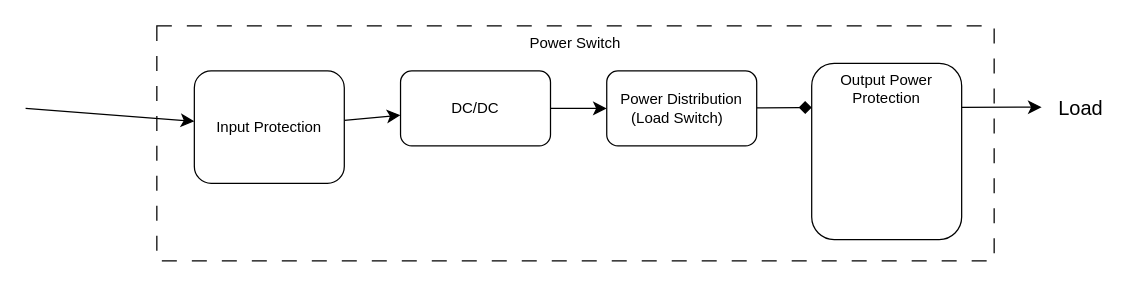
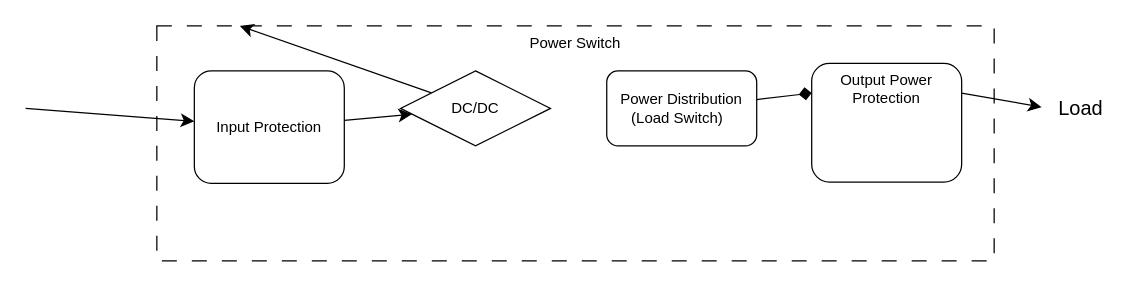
- <mxCell id="6" value="DC/DC" style="rounded=1;whiteSpace=wrap;html=1;" vertex="1" parent="1"><mxGeometry x="320" y="56" width="120" height="60" as="geometry" /></mxCell>
+ <mxCell id="6" value="DC/DC" style="rhombus;whiteSpace=wrap;html=1;" vertex="1" parent="1"><mxGeometry x="320" y="56" width="120" height="60" as="geometry" /></mxCell>
- <mxCell id="5" style="edgeStyle=none;curved=1;rounded=0;orthogonalLoop=1;jettySize=auto;html=1;fontSize=12;startSize=8;endSize=8;" edge="1" parent="1" source="6" target="8"><mxGeometry relative="1" as="geometry" /></mxCell>
+ <mxCell id="5" style="edgeStyle=none;curved=1;rounded=0;orthogonalLoop=1;jettySize=auto;html=1;fontSize=12;startSize=8;endSize=8;" edge="1" parent="1" source="6" target="12"><mxGeometry relative="1" as="geometry" /></mxCell>
- <mxCell id="10" value="Output Power Protection" style="rounded=1;whiteSpace=wrap;html=1;verticalAlign=top;" vertex="1" parent="1"><mxGeometry x="649" y="50" width="120" height="141" as="geometry" /></mxCell>
+ <mxCell id="10" value="Output Power Protection" style="rounded=1;whiteSpace=wrap;html=1;verticalAlign=top;" vertex="1" parent="1"><mxGeometry x="649" y="50" width="120" height="95" as="geometry" /></mxCell>
